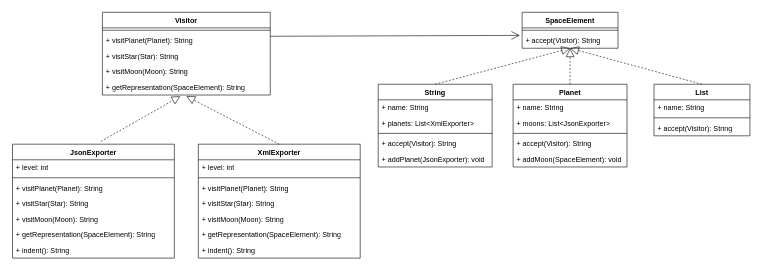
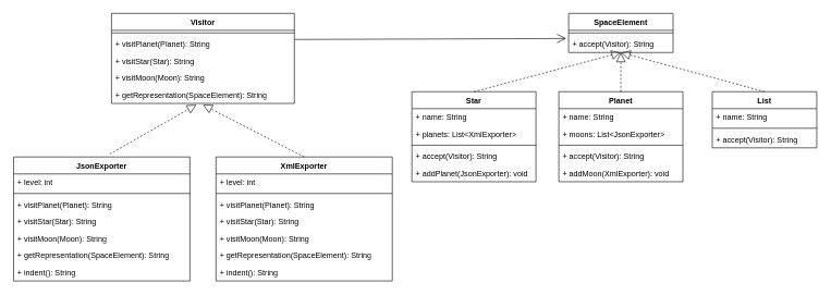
- <mxCell id="30" value="String" style="swimlane;fontStyle=1;align=center;verticalAlign=top;childLayout=stackLayout;horizontal=1;startSize=26;horizontalStack=0;resizeParent=1;resizeParentMax=0;resizeLast=0;collapsible=1;marginBottom=0;whiteSpace=wrap;html=1;" vertex="1" parent="1"><mxGeometry x="630" y="140" width="190" height="138" as="geometry" /></mxCell>
+ <mxCell id="30" value="Star" style="swimlane;fontStyle=1;align=center;verticalAlign=top;childLayout=stackLayout;horizontal=1;startSize=26;horizontalStack=0;resizeParent=1;resizeParentMax=0;resizeLast=0;collapsible=1;marginBottom=0;whiteSpace=wrap;html=1;" vertex="1" parent="1"><mxGeometry x="630" y="140" width="190" height="138" as="geometry" /></mxCell>
- <mxCell id="45" value="+ addMoon(SpaceElement): void" style="text;strokeColor=none;fillColor=none;align=left;verticalAlign=top;spacingLeft=4;spacingRight=4;overflow=hidden;rotatable=0;points=[[0,0.5],[1,0.5]];portConstraint=eastwest;whiteSpace=wrap;html=1;" vertex="1" parent="40"><mxGeometry y="112" width="190" height="26" as="geometry" /></mxCell>
+ <mxCell id="45" value="+ addMoon(XmlExporter): void" style="text;strokeColor=none;fillColor=none;align=left;verticalAlign=top;spacingLeft=4;spacingRight=4;overflow=hidden;rotatable=0;points=[[0,0.5],[1,0.5]];portConstraint=eastwest;whiteSpace=wrap;html=1;" vertex="1" parent="40"><mxGeometry y="112" width="190" height="26" as="geometry" /></mxCell>
